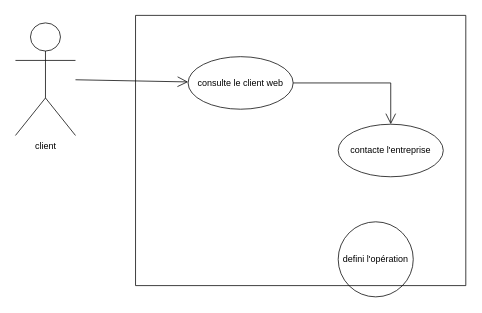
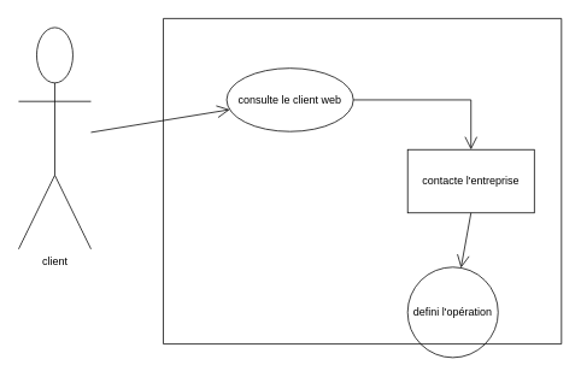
- <mxCell id="2" value="client" style="shape=umlActor;verticalLabelPosition=bottom;verticalAlign=top;html=1;" vertex="1" parent="1"><mxGeometry x="20" y="30" width="80" height="150" as="geometry" /></mxCell>
+ <mxCell id="2" value="client" style="shape=umlActor;verticalLabelPosition=bottom;verticalAlign=top;html=1;" vertex="1" parent="1"><mxGeometry x="20" y="30" width="80" height="245" as="geometry" /></mxCell>
- <mxCell id="6" value="contacte l'entreprise" style="ellipse;whiteSpace=wrap;html=1;" vertex="1" parent="1"><mxGeometry x="450" y="165" width="140" height="70" as="geometry" /></mxCell>
+ <mxCell id="6" value="contacte l'entreprise" style="whiteSpace=wrap;html=1;rounded=0;" vertex="1" parent="1"><mxGeometry x="450" y="165" width="140" height="70" as="geometry" /></mxCell>
+ <mxCell id="7" value="" style="endArrow=open;endFill=1;endSize=12;html=1;rounded=0;exitX=0.5;exitY=1;exitDx=0;exitDy=0;" edge="1" parent="1" source="6" target="8"><mxGeometry width="160" relative="1" as="geometry"><mxPoint x="270" y="320" as="sourcePoint" /><mxPoint x="520" y="330" as="targetPoint" /></mxGeometry></mxCell>
